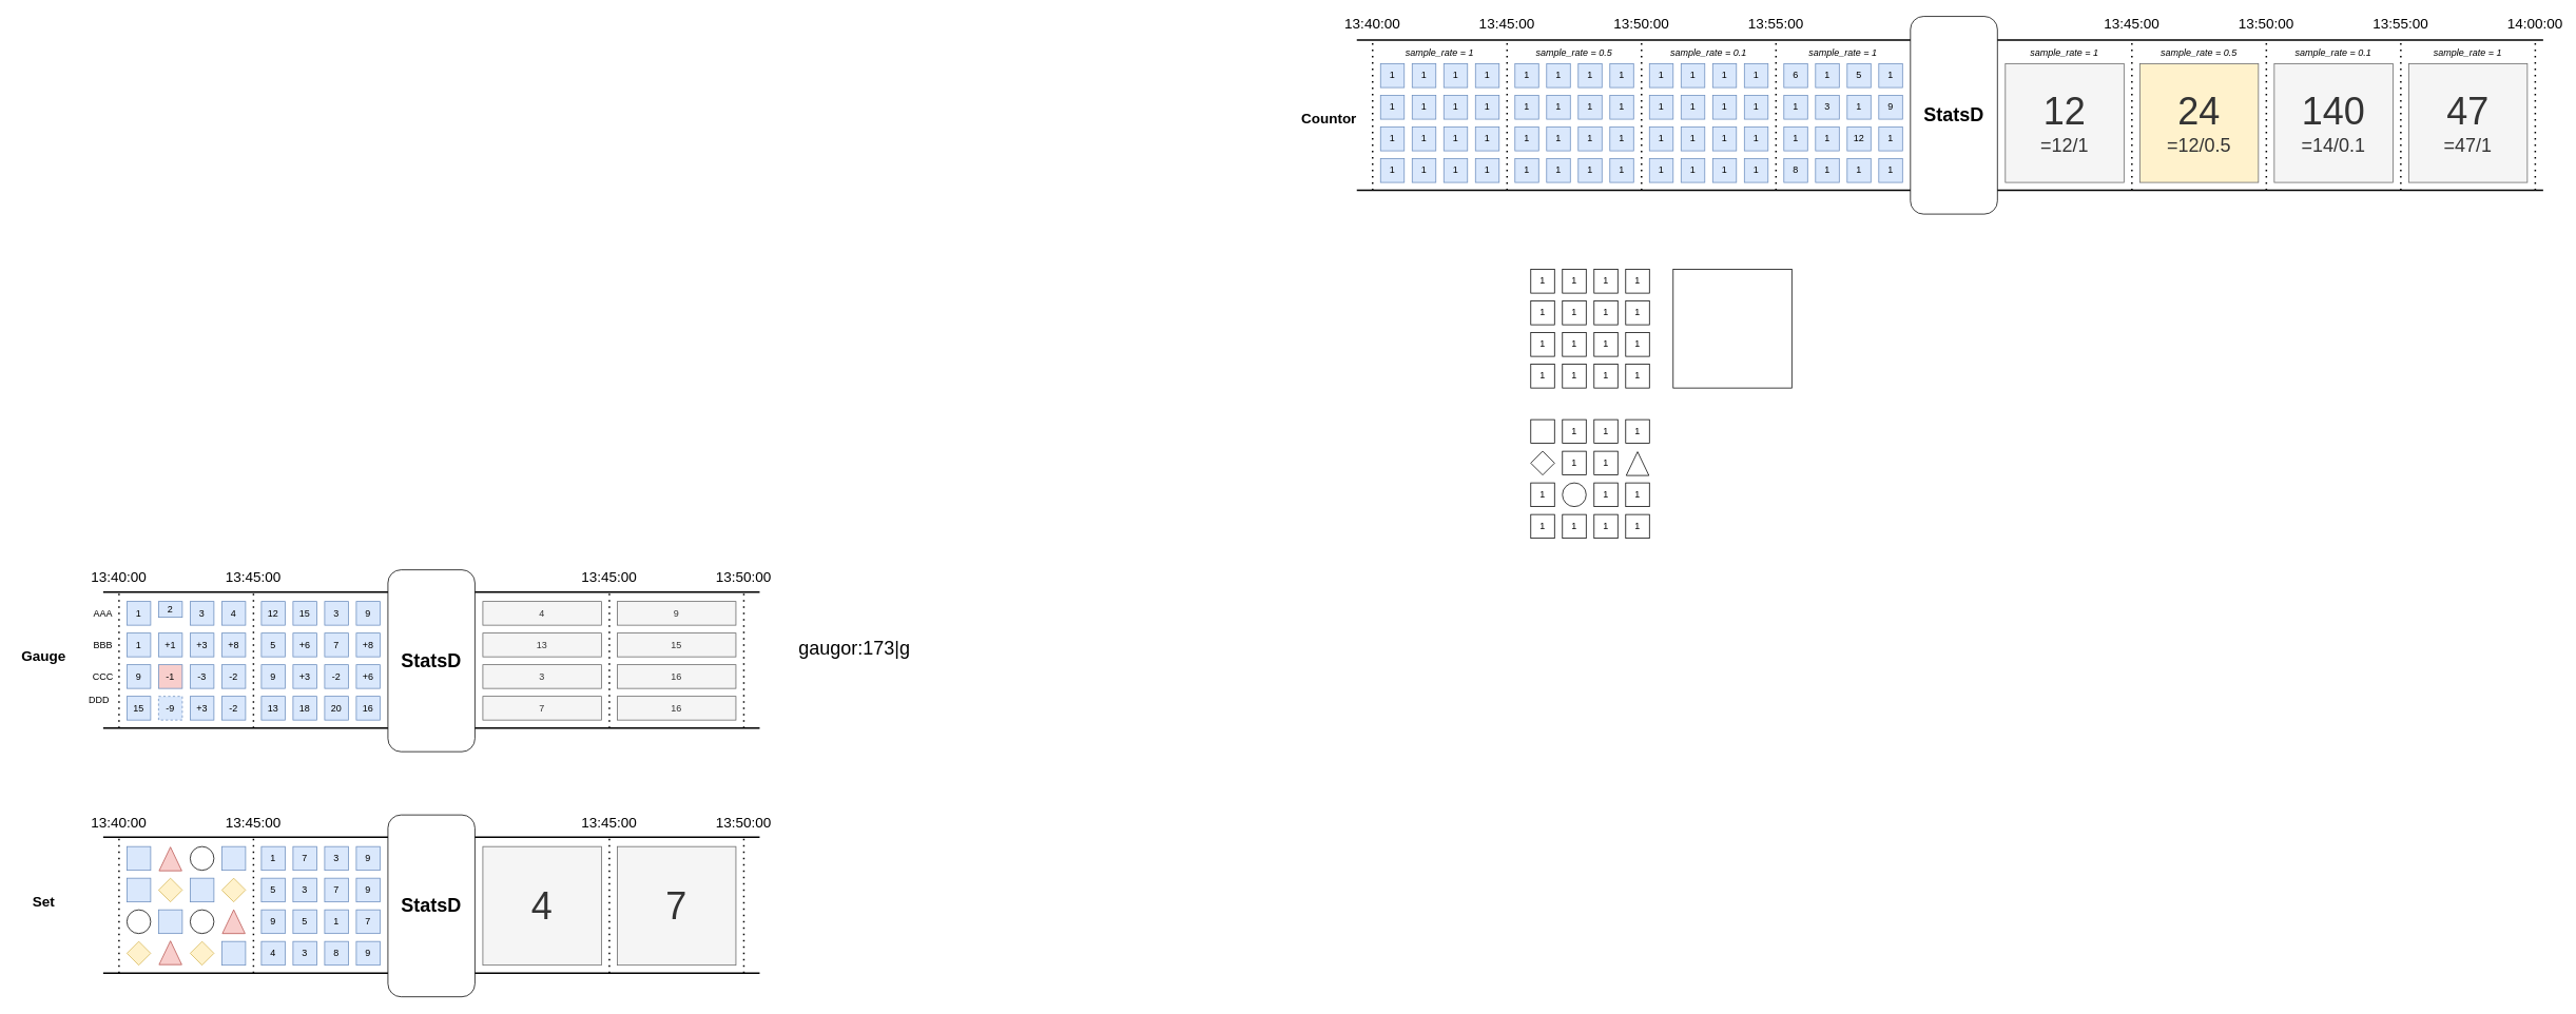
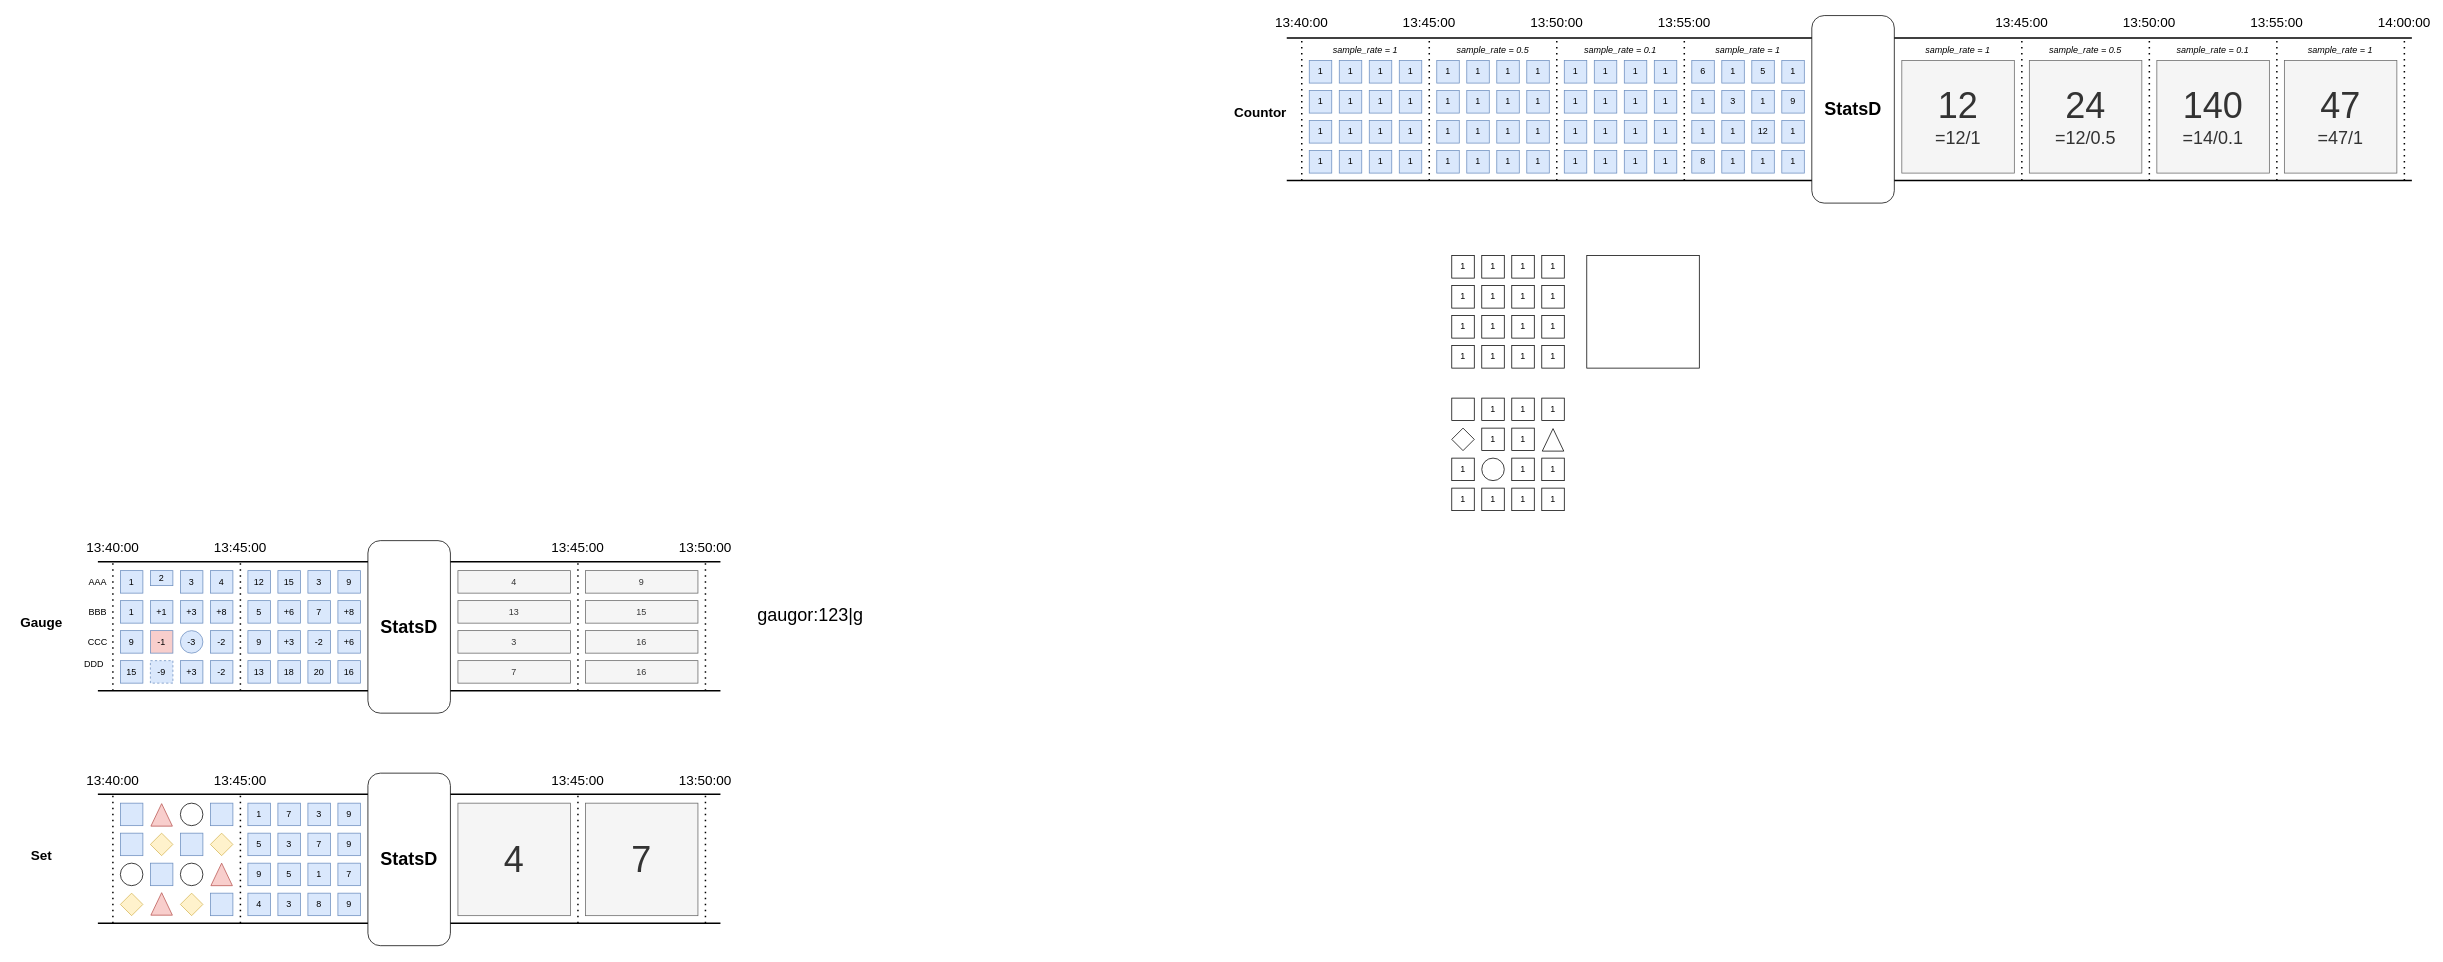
- <mxCell id="186" value="&lt;font&gt;&lt;font style=&quot;font-size: 48px&quot;&gt;24&lt;/font&gt;&lt;br&gt;&lt;span style=&quot;font-size: 24px&quot;&gt;=12/0.5&lt;/span&gt;&lt;br&gt;&lt;/font&gt;" style="whiteSpace=wrap;html=1;aspect=fixed;verticalAlign=middle;fillColor=#fff2cc;strokeColor=#666666;fontColor=#333333;" vertex="1" parent="1"><mxGeometry x="2705" y="80" width="150" height="150" as="geometry" /></mxCell>
+ <mxCell id="186" value="&lt;font&gt;&lt;font style=&quot;font-size: 48px&quot;&gt;24&lt;/font&gt;&lt;br&gt;&lt;span style=&quot;font-size: 24px&quot;&gt;=12/0.5&lt;/span&gt;&lt;br&gt;&lt;/font&gt;" style="whiteSpace=wrap;html=1;aspect=fixed;verticalAlign=middle;fillColor=#f5f5f5;strokeColor=#666666;fontColor=#333333;" vertex="1" parent="1"><mxGeometry x="2705" y="80" width="150" height="150" as="geometry" /></mxCell>
- <mxCell id="58" value="&lt;font style=&quot;font-size: 24px&quot;&gt;gaugor:173|g&lt;/font&gt;" style="text;html=1;strokeColor=none;fillColor=none;align=center;verticalAlign=middle;whiteSpace=wrap;rounded=0;" vertex="1" parent="1"><mxGeometry x="995" y="800" width="170" height="40" as="geometry" /></mxCell>
+ <mxCell id="58" value="&lt;font style=&quot;font-size: 24px&quot;&gt;gaugor:123|g&lt;/font&gt;" style="text;html=1;strokeColor=none;fillColor=none;align=center;verticalAlign=middle;whiteSpace=wrap;rounded=0;" vertex="1" parent="1"><mxGeometry x="995" y="800" width="170" height="40" as="geometry" /></mxCell>
- <mxCell id="16" value="-3" style="whiteSpace=wrap;html=1;aspect=fixed;fillColor=#dae8fc;strokeColor=#6c8ebf;" vertex="1" parent="1"><mxGeometry x="240" y="840" width="30" height="30" as="geometry" /></mxCell>
+ <mxCell id="16" value="-3" style="ellipse;whiteSpace=wrap;html=1;aspect=fixed;fillColor=#dae8fc;strokeColor=#6c8ebf;" vertex="1" parent="1"><mxGeometry x="240" y="840" width="30" height="30" as="geometry" /></mxCell>
